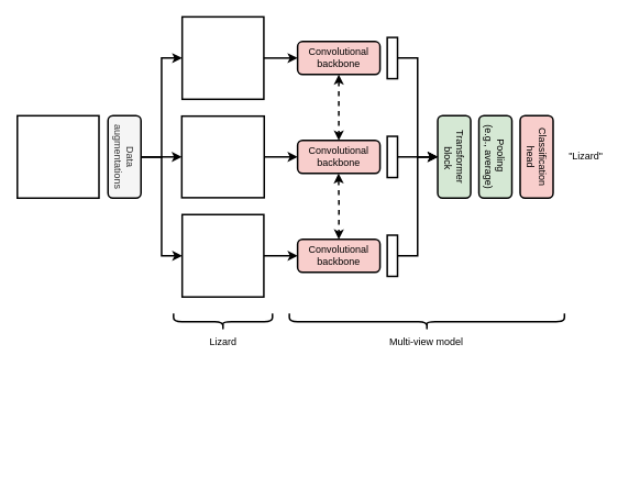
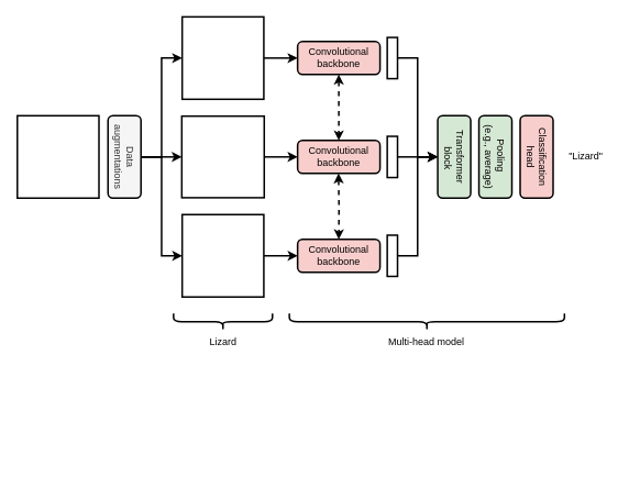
- <mxCell id="27" value="Multi-view model" style="text;html=1;align=center;verticalAlign=middle;whiteSpace=wrap;rounded=0;" vertex="1" parent="1"><mxGeometry x="459.38" y="400" width="115" height="30" as="geometry" /></mxCell>
+ <mxCell id="27" value="Multi-head model" style="text;html=1;align=center;verticalAlign=middle;whiteSpace=wrap;rounded=0;" vertex="1" parent="1"><mxGeometry x="459.38" y="400" width="115" height="30" as="geometry" /></mxCell>
